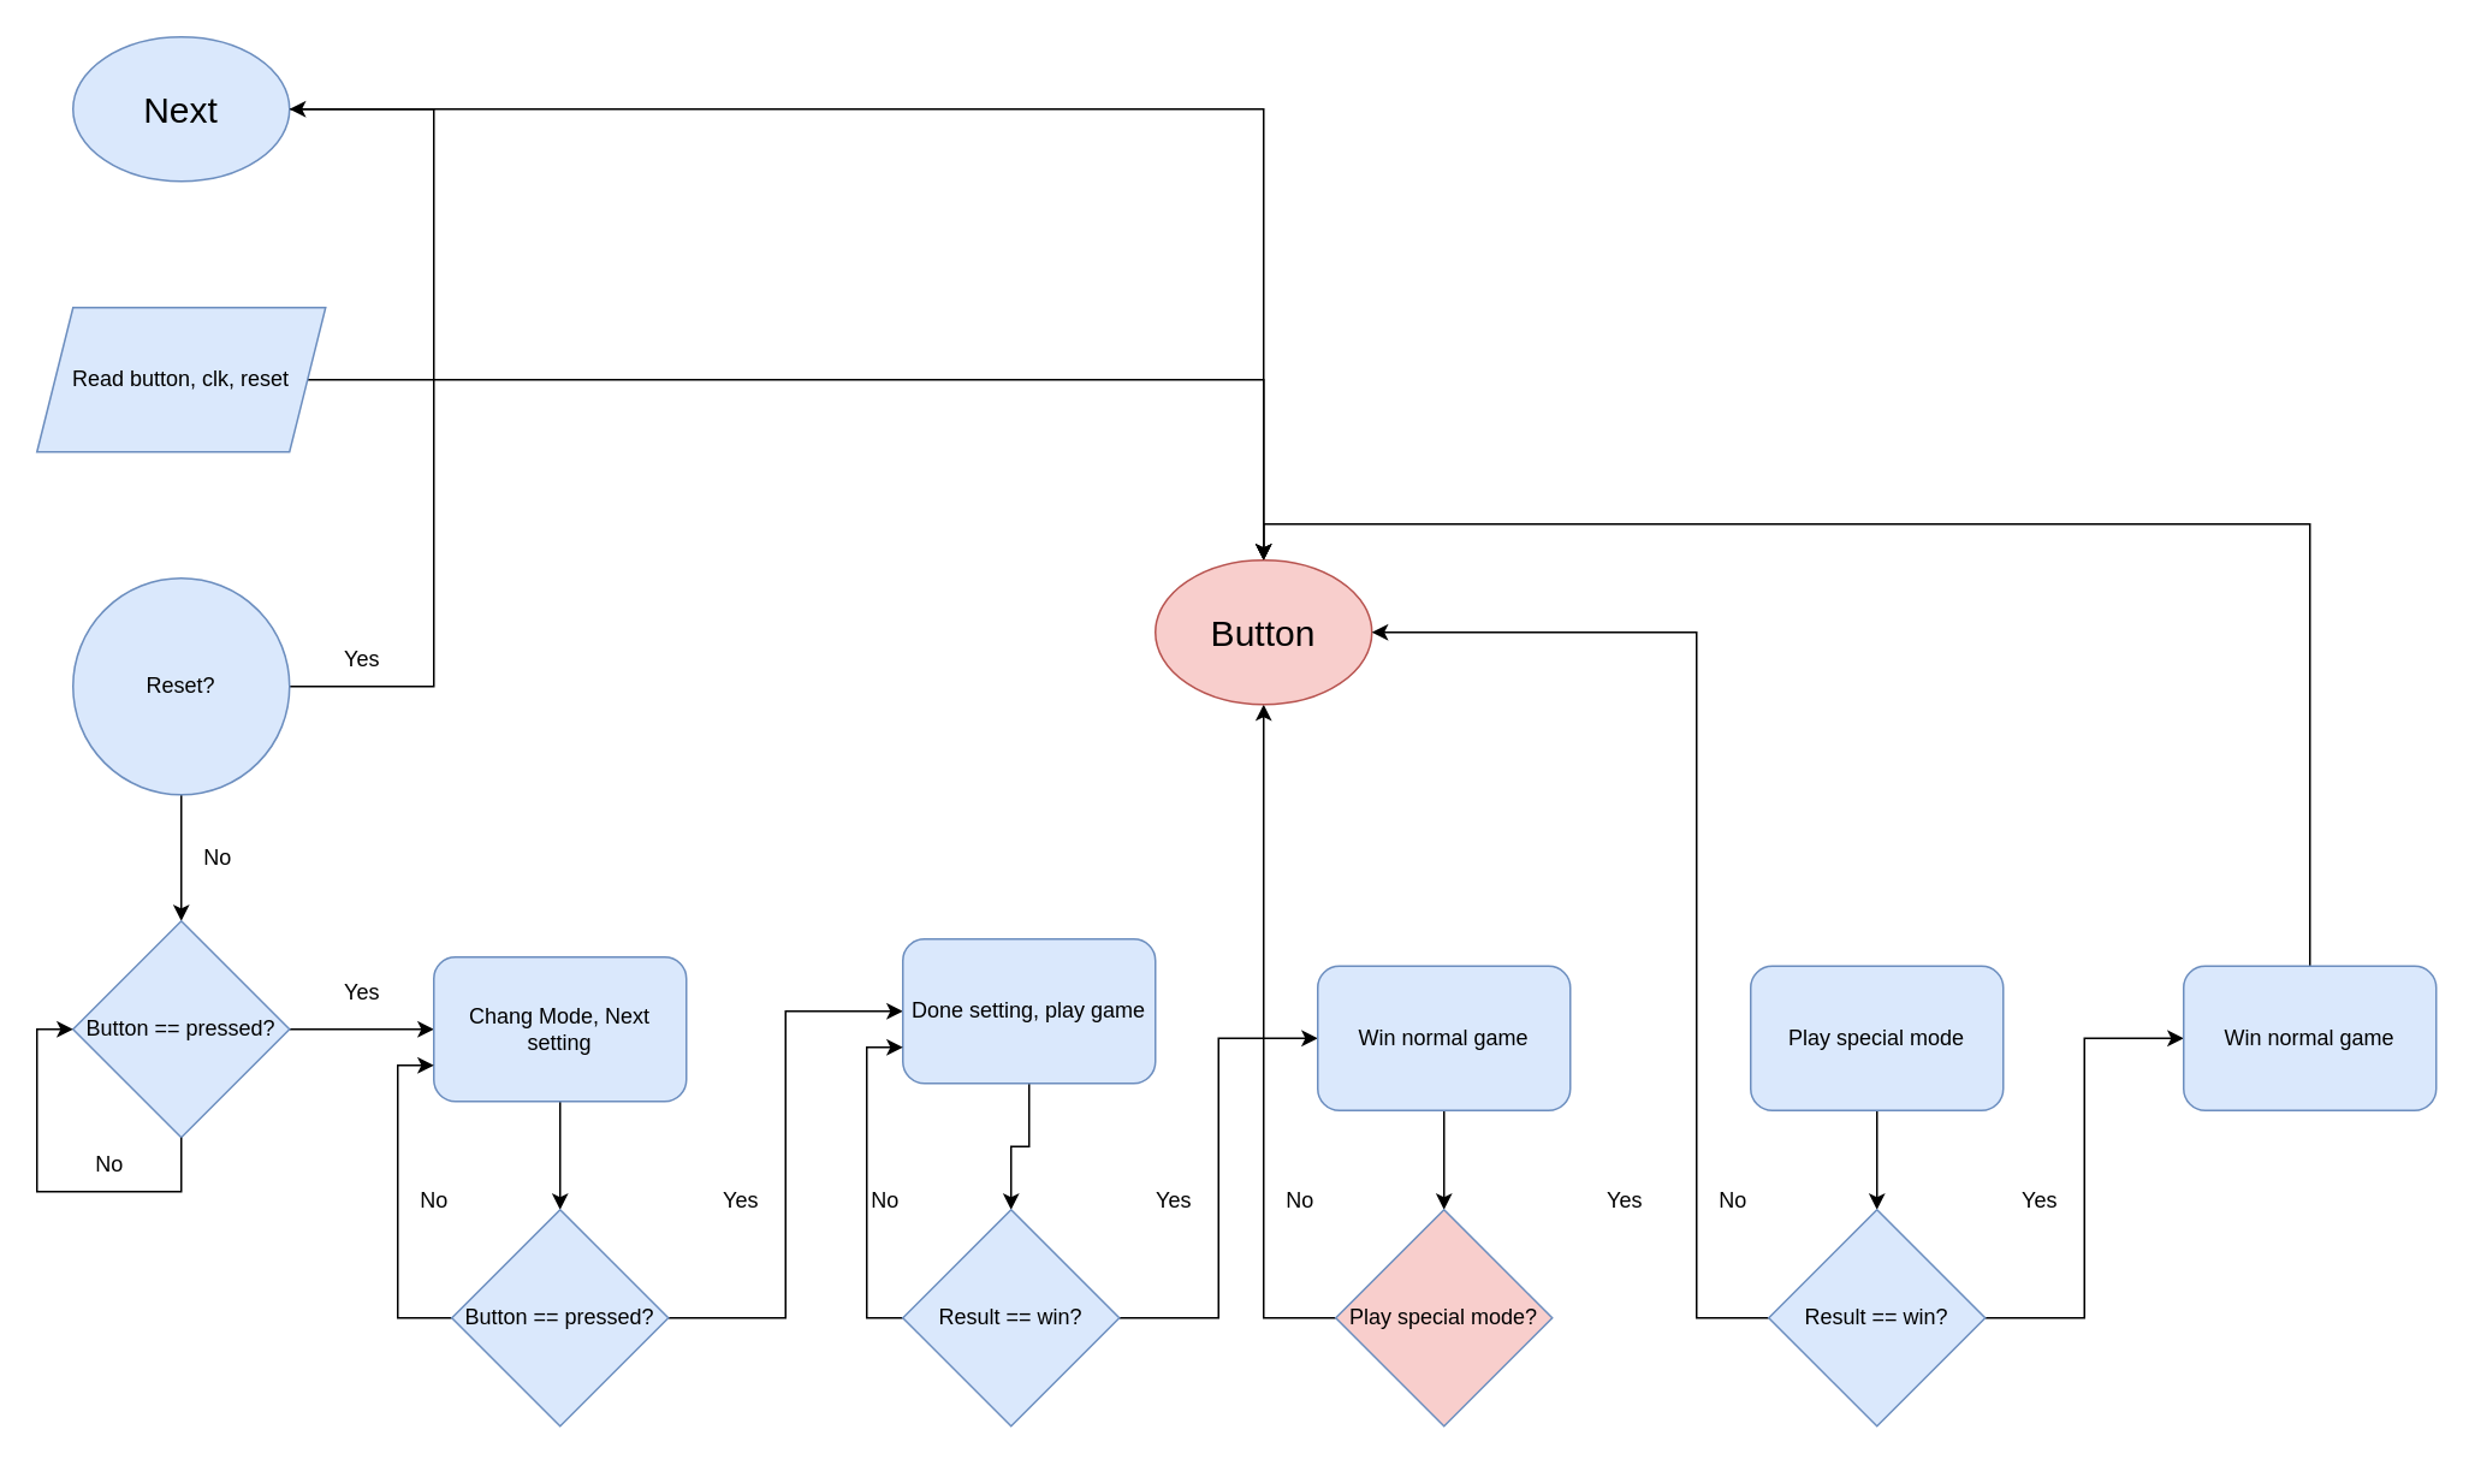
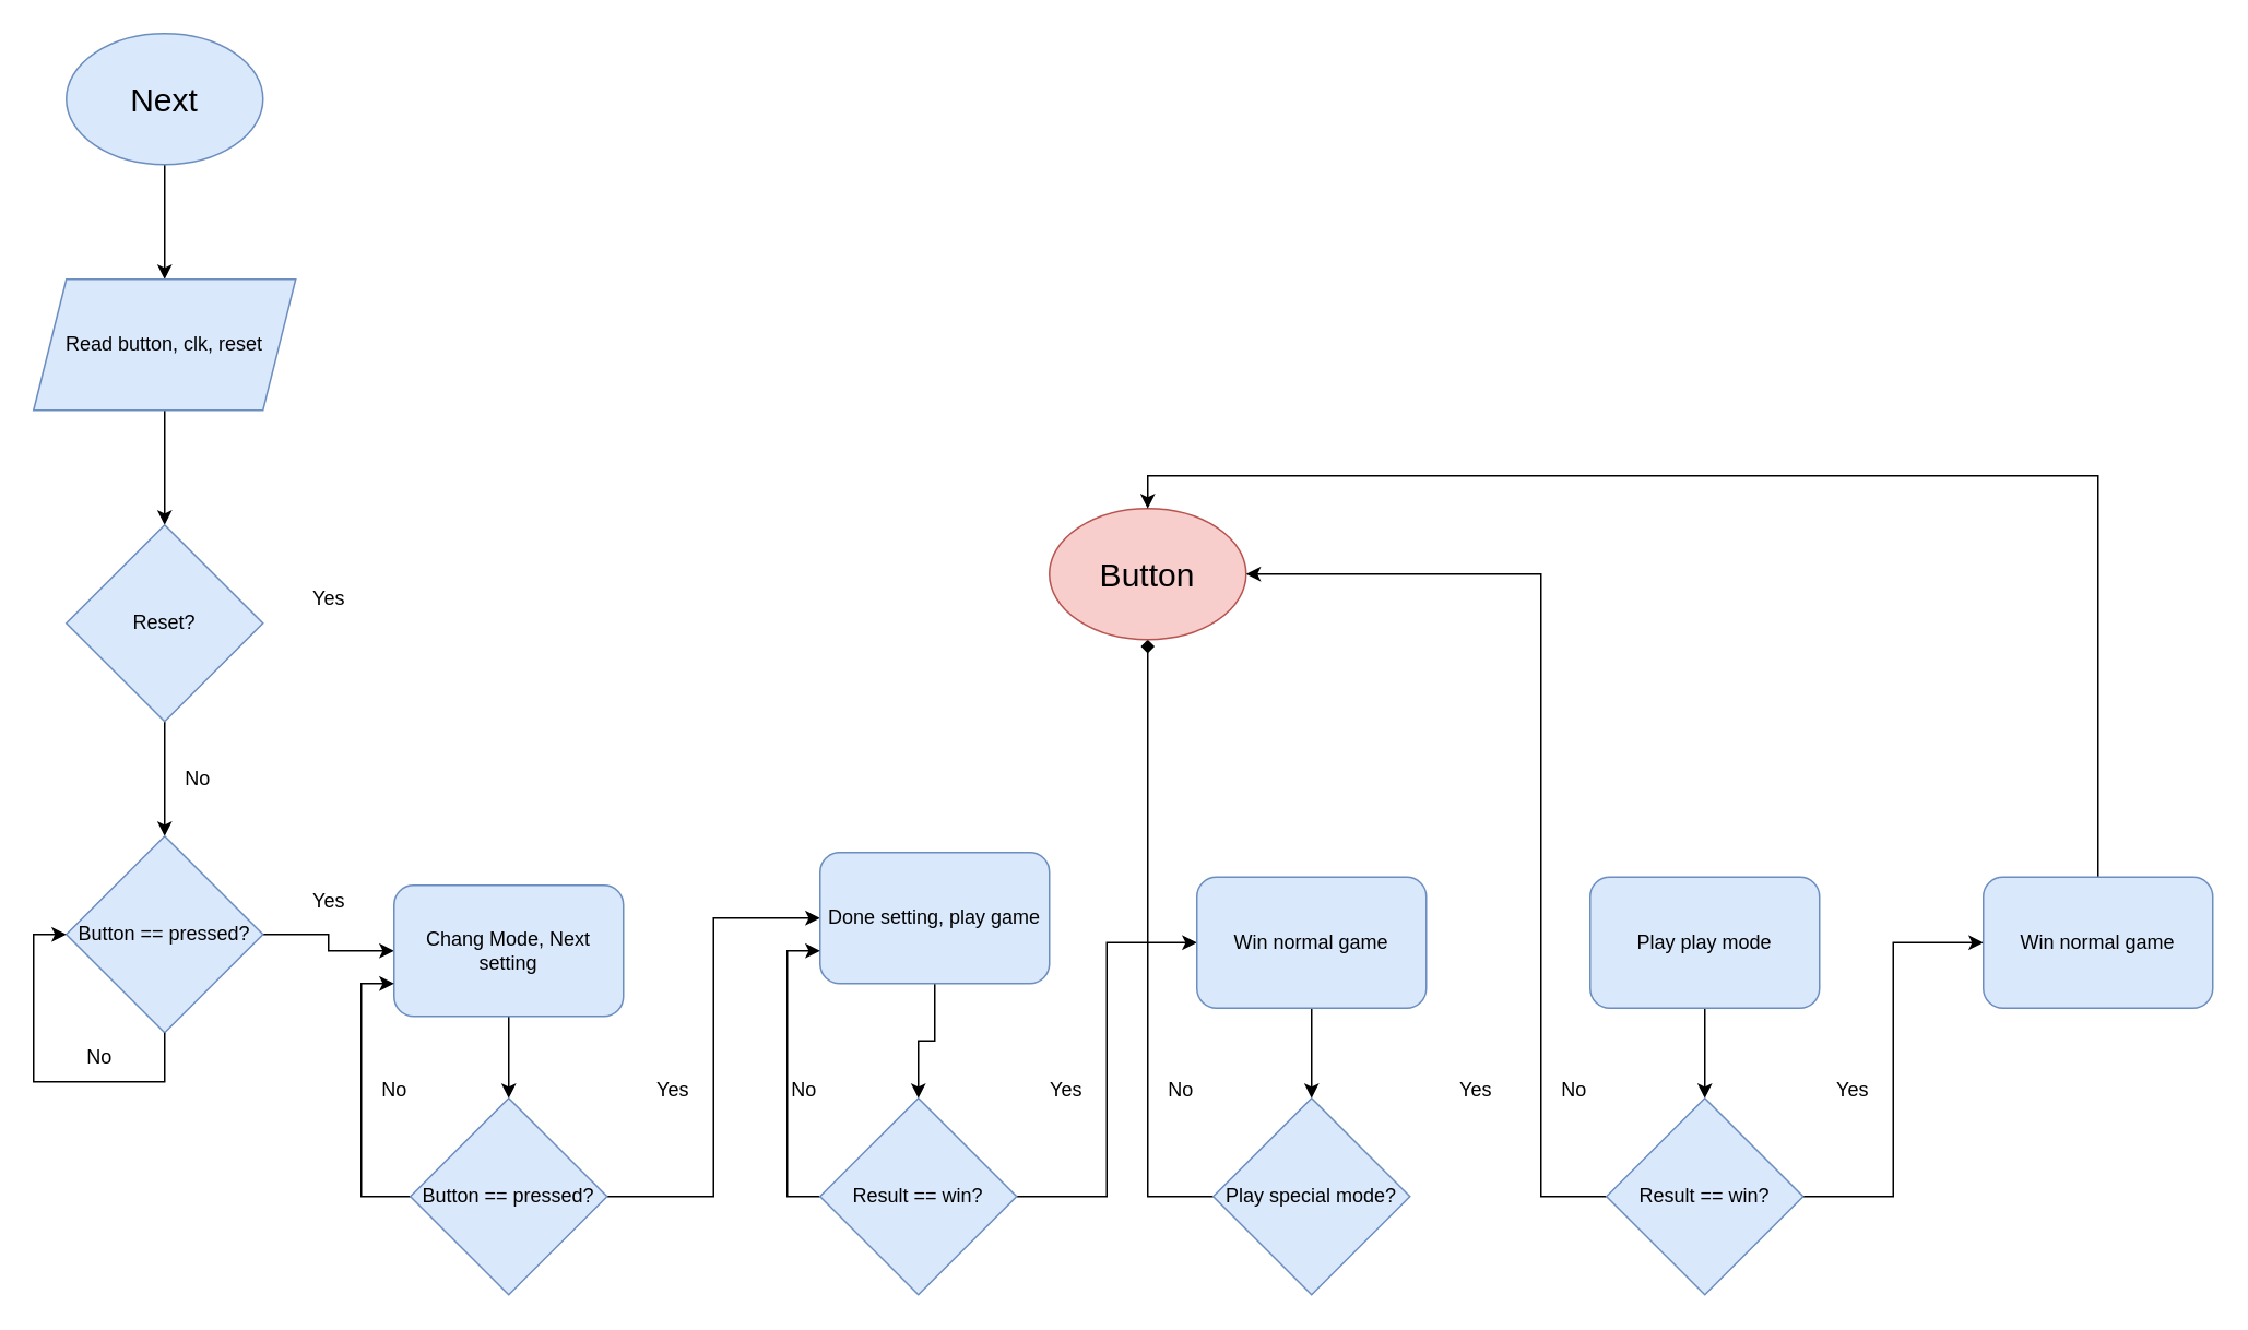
- <mxCell id="2" value="" style="edgeStyle=orthogonalEdgeStyle;rounded=0;orthogonalLoop=1;jettySize=auto;html=1;" edge="1" parent="1" source="3" target="34"><mxGeometry relative="1" as="geometry" /></mxCell>
+ <mxCell id="2" value="" style="edgeStyle=orthogonalEdgeStyle;rounded=0;orthogonalLoop=1;jettySize=auto;html=1;" edge="1" parent="1" source="3" target="5"><mxGeometry relative="1" as="geometry" /></mxCell>
- <mxCell id="4" value="" style="edgeStyle=orthogonalEdgeStyle;rounded=0;orthogonalLoop=1;jettySize=auto;html=1;" edge="1" parent="1" source="5" target="34"><mxGeometry relative="1" as="geometry" /></mxCell>
+ <mxCell id="4" value="" style="edgeStyle=orthogonalEdgeStyle;rounded=0;orthogonalLoop=1;jettySize=auto;html=1;" edge="1" parent="1" source="5" target="8"><mxGeometry relative="1" as="geometry" /></mxCell>
- <mxCell id="6" style="edgeStyle=orthogonalEdgeStyle;rounded=0;orthogonalLoop=1;jettySize=auto;html=1;entryX=1;entryY=0.5;entryDx=0;entryDy=0;" edge="1" parent="1" source="8" target="3"><mxGeometry relative="1" as="geometry"><Array as="points"><mxPoint x="240" y="380" /><mxPoint x="240" y="60" /></Array></mxGeometry></mxCell>
- <mxCell id="8" value="Reset?" style="ellipse;whiteSpace=wrap;html=1;fillColor=#dae8fc;strokeColor=#6c8ebf;" vertex="1" parent="1"><mxGeometry x="40" y="320" width="120" height="120" as="geometry" /></mxCell>
+ <mxCell id="8" value="Reset?" style="rhombus;whiteSpace=wrap;html=1;fillColor=#dae8fc;strokeColor=#6c8ebf;" vertex="1" parent="1"><mxGeometry x="40" y="320" width="120" height="120" as="geometry" /></mxCell>
- <mxCell id="32" style="edgeStyle=orthogonalEdgeStyle;rounded=0;orthogonalLoop=1;jettySize=auto;html=1;entryX=0.5;entryY=1;entryDx=0;entryDy=0;" edge="1" parent="1" source="33" target="34"><mxGeometry relative="1" as="geometry"><Array as="points"><mxPoint x="700" y="730" /></Array></mxGeometry></mxCell>
+ <mxCell id="32" style="edgeStyle=orthogonalEdgeStyle;rounded=0;orthogonalLoop=1;jettySize=auto;html=1;entryX=0.5;entryY=1;entryDx=0;entryDy=0;endArrow=diamond;" edge="1" parent="1" source="33" target="34"><mxGeometry relative="1" as="geometry"><Array as="points"><mxPoint x="700" y="730" /></Array></mxGeometry></mxCell>
- <mxCell id="14" value="Chang Mode, Next setting" style="rounded=1;whiteSpace=wrap;html=1;fillColor=#dae8fc;strokeColor=#6c8ebf;" vertex="1" parent="1"><mxGeometry x="240" y="530" width="140" height="80" as="geometry" /></mxCell>
+ <mxCell id="14" value="Chang Mode, Next setting" style="rounded=1;whiteSpace=wrap;html=1;fillColor=#dae8fc;strokeColor=#6c8ebf;" vertex="1" parent="1"><mxGeometry x="240" y="540" width="140" height="80" as="geometry" /></mxCell>
- <mxCell id="37" value="Play special mode" style="rounded=1;whiteSpace=wrap;html=1;fillColor=#dae8fc;strokeColor=#6c8ebf;" vertex="1" parent="1"><mxGeometry x="970" y="535" width="140" height="80" as="geometry" /></mxCell>
+ <mxCell id="37" value="Play play mode" style="rounded=1;whiteSpace=wrap;html=1;fillColor=#dae8fc;strokeColor=#6c8ebf;" vertex="1" parent="1"><mxGeometry x="970" y="535" width="140" height="80" as="geometry" /></mxCell>
- <mxCell id="33" value="Play special mode?" style="rhombus;whiteSpace=wrap;html=1;fillColor=#f8cecc;strokeColor=#6c8ebf;" vertex="1" parent="1"><mxGeometry x="740" y="670" width="120" height="120" as="geometry" /></mxCell>
+ <mxCell id="33" value="Play special mode?" style="rhombus;whiteSpace=wrap;html=1;fillColor=#dae8fc;strokeColor=#6c8ebf;" vertex="1" parent="1"><mxGeometry x="740" y="670" width="120" height="120" as="geometry" /></mxCell>
